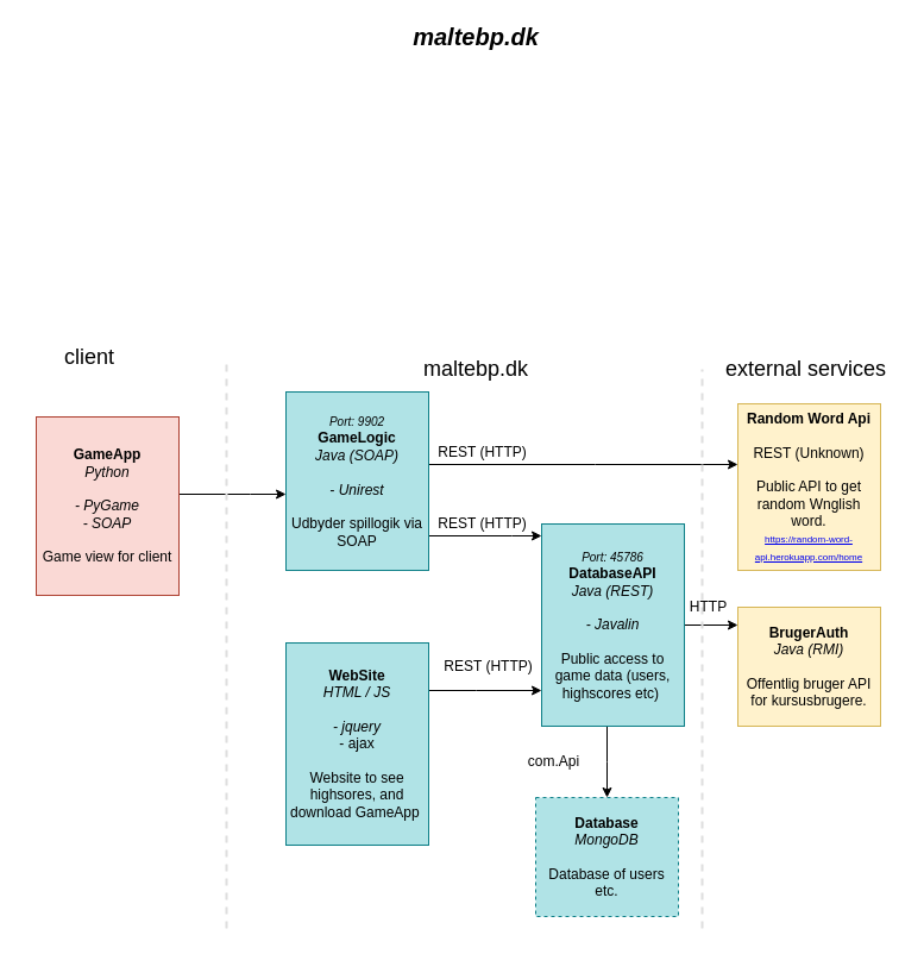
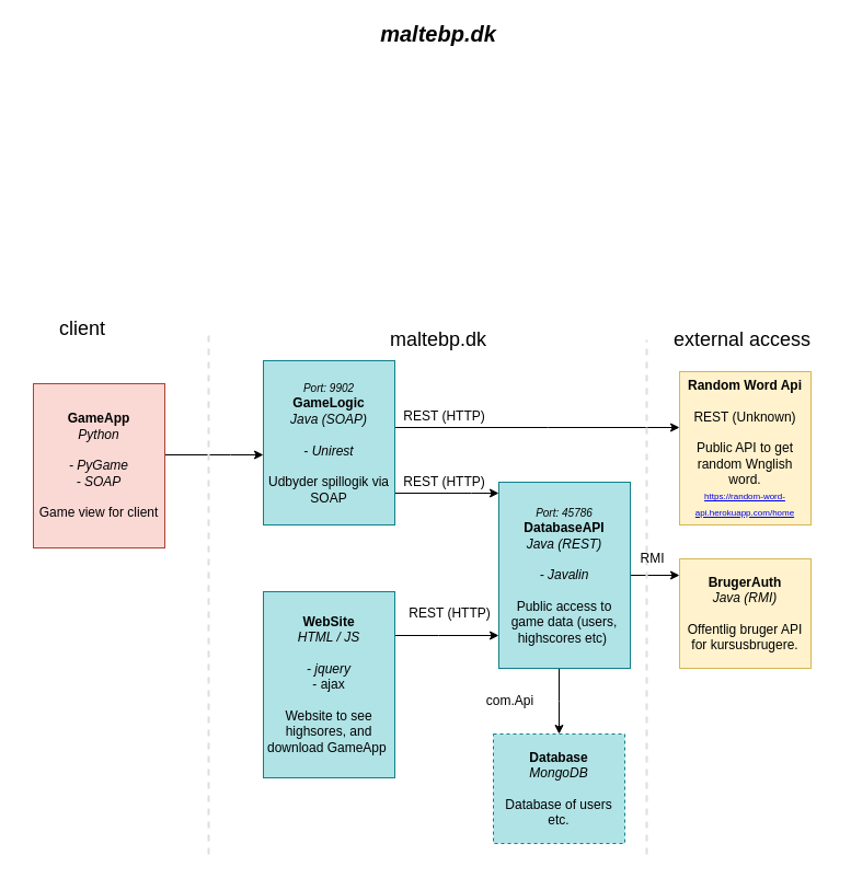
- <mxCell id="24" value="&lt;h2&gt;&lt;span style=&quot;font-weight: 400&quot;&gt;external services&lt;/span&gt;&lt;/h2&gt;" style="text;html=1;strokeColor=none;fillColor=none;align=center;verticalAlign=middle;whiteSpace=wrap;rounded=0;" vertex="1" parent="1"><mxGeometry x="600" y="300" width="155" height="20" as="geometry" /></mxCell>
+ <mxCell id="24" value="&lt;h2&gt;&lt;span style=&quot;font-weight: 400&quot;&gt;external access&lt;/span&gt;&lt;/h2&gt;" style="text;html=1;strokeColor=none;fillColor=none;align=center;verticalAlign=middle;whiteSpace=wrap;rounded=0;" vertex="1" parent="1"><mxGeometry x="600" y="300" width="155" height="20" as="geometry" /></mxCell>
- <mxCell id="25" value="&lt;div&gt;HTTP&lt;/div&gt;" style="text;html=1;align=center;verticalAlign=middle;resizable=0;points=[];autosize=1;" parent="1" vertex="1"><mxGeometry x="575" y="500" width="40" height="20" as="geometry" /></mxCell>
+ <mxCell id="25" value="&lt;div&gt;RMI&lt;/div&gt;" style="text;html=1;align=center;verticalAlign=middle;resizable=0;points=[];autosize=1;" parent="1" vertex="1"><mxGeometry x="575" y="500" width="40" height="20" as="geometry" /></mxCell>
